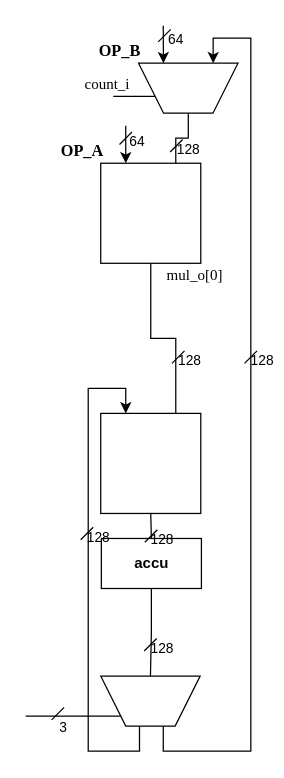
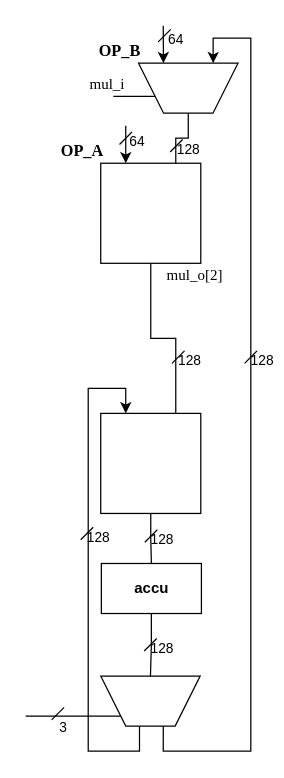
- <mxCell id="22" value="&lt;font face=&quot;Lucida Console&quot;&gt;count_i&lt;/font&gt;" style="text;html=1;align=center;verticalAlign=middle;resizable=0;points=[];autosize=1;" vertex="1" parent="1"><mxGeometry x="49.75" y="57" width="70" height="20" as="geometry" /></mxCell>
+ <mxCell id="22" value="&lt;font face=&quot;Lucida Console&quot;&gt;mul_i&lt;/font&gt;" style="text;html=1;align=center;verticalAlign=middle;resizable=0;points=[];autosize=1;" vertex="1" parent="1"><mxGeometry x="49.75" y="57" width="70" height="20" as="geometry" /></mxCell>
- <mxCell id="7" value="&lt;font face=&quot;Lucida Console&quot;&gt;mul_o[0]&lt;/font&gt;" style="text;html=1;align=center;verticalAlign=middle;resizable=0;points=[];autosize=1;" vertex="1" parent="1"><mxGeometry x="119.75" y="210" width="70" height="20" as="geometry" /></mxCell>
+ <mxCell id="7" value="&lt;font face=&quot;Lucida Console&quot;&gt;mul_o[2]&lt;/font&gt;" style="text;html=1;align=center;verticalAlign=middle;resizable=0;points=[];autosize=1;" vertex="1" parent="1"><mxGeometry x="119.75" y="210" width="70" height="20" as="geometry" /></mxCell>
- <mxCell id="18" value="&lt;b&gt;accu&lt;/b&gt;" style="rounded=0;whiteSpace=wrap;html=1;" vertex="1" parent="1"><mxGeometry x="80.5" y="430" width="80" height="40" as="geometry" /></mxCell>
+ <mxCell id="18" value="&lt;b&gt;accu&lt;/b&gt;" style="rounded=0;whiteSpace=wrap;html=1;" vertex="1" parent="1"><mxGeometry x="80.5" y="450" width="80" height="40" as="geometry" /></mxCell>
